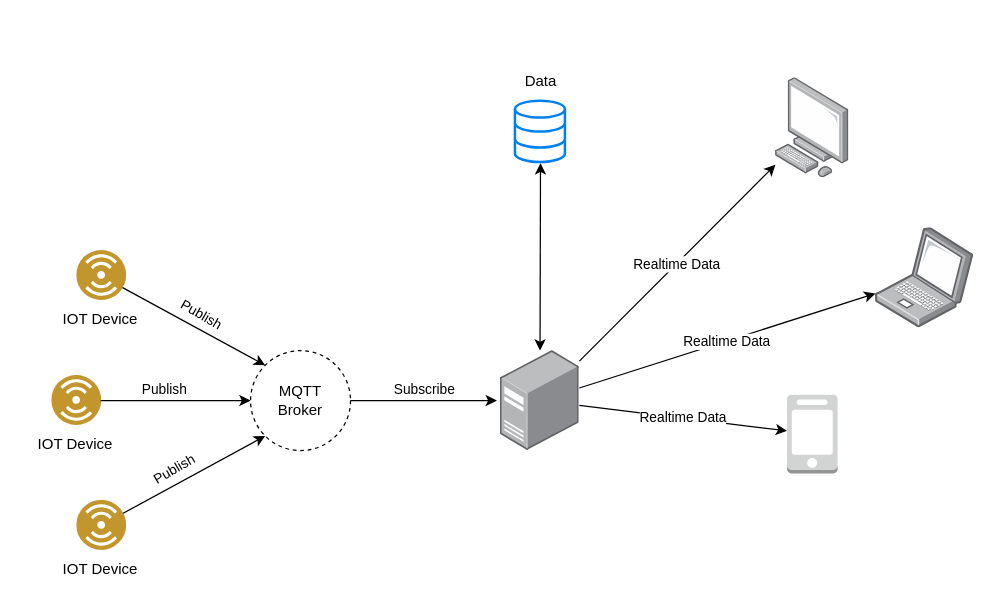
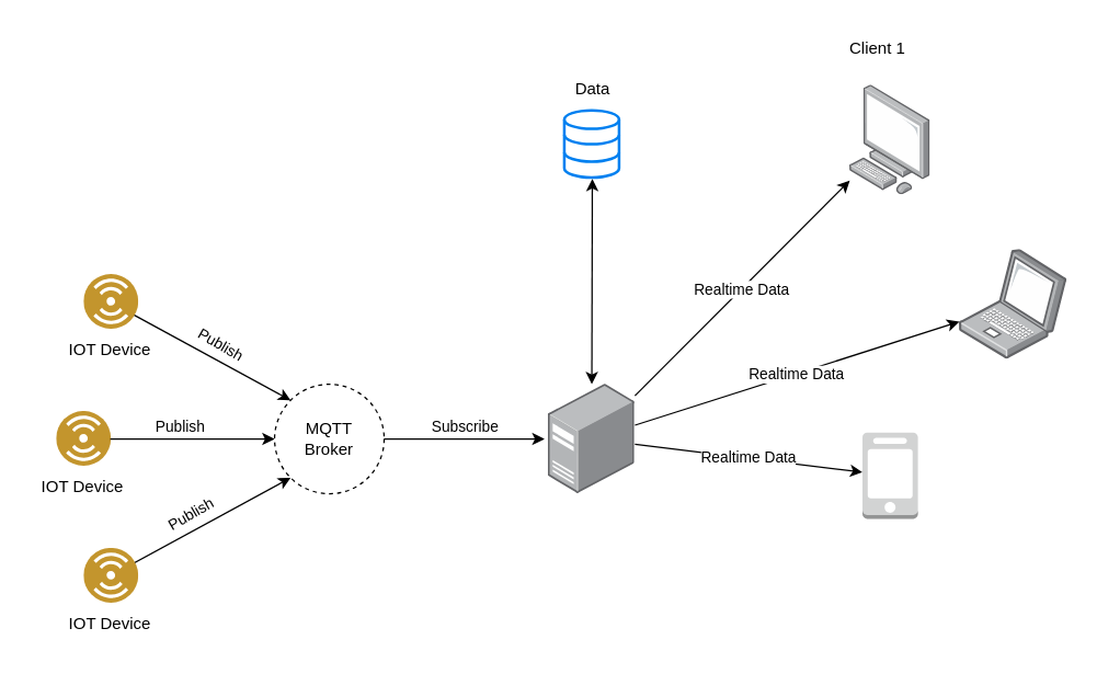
+ <mxCell id="30" value="Client&amp;nbsp;&lt;span style=&quot;background-color: initial;&quot;&gt;1&lt;/span&gt;" style="text;html=1;align=center;verticalAlign=middle;resizable=0;points=[];autosize=1;strokeColor=none;fillColor=none;" vertex="1" parent="1"><mxGeometry x="609.76" y="20" width="60" height="30" as="geometry" /></mxCell>
